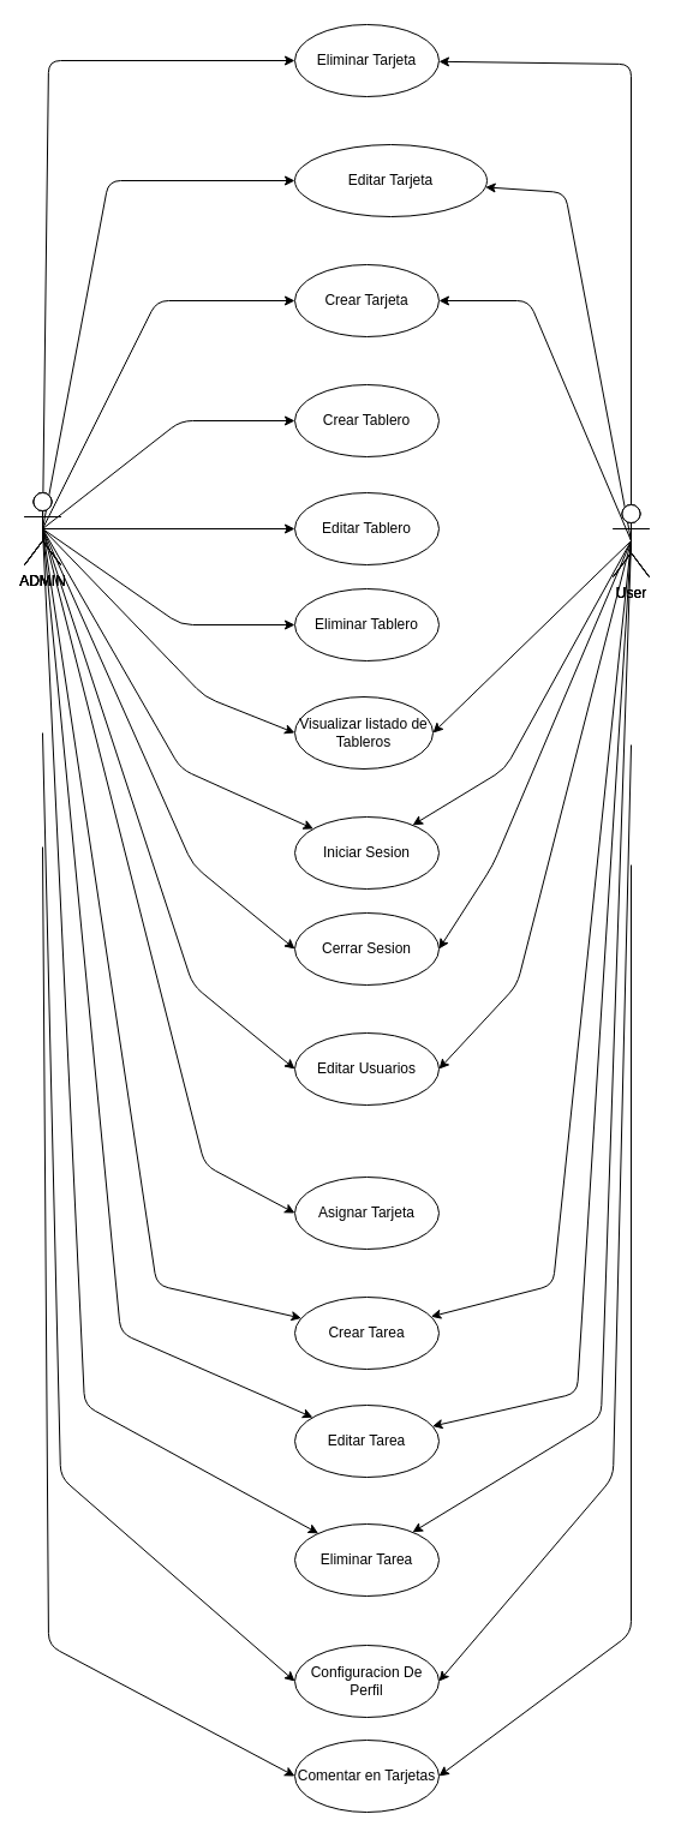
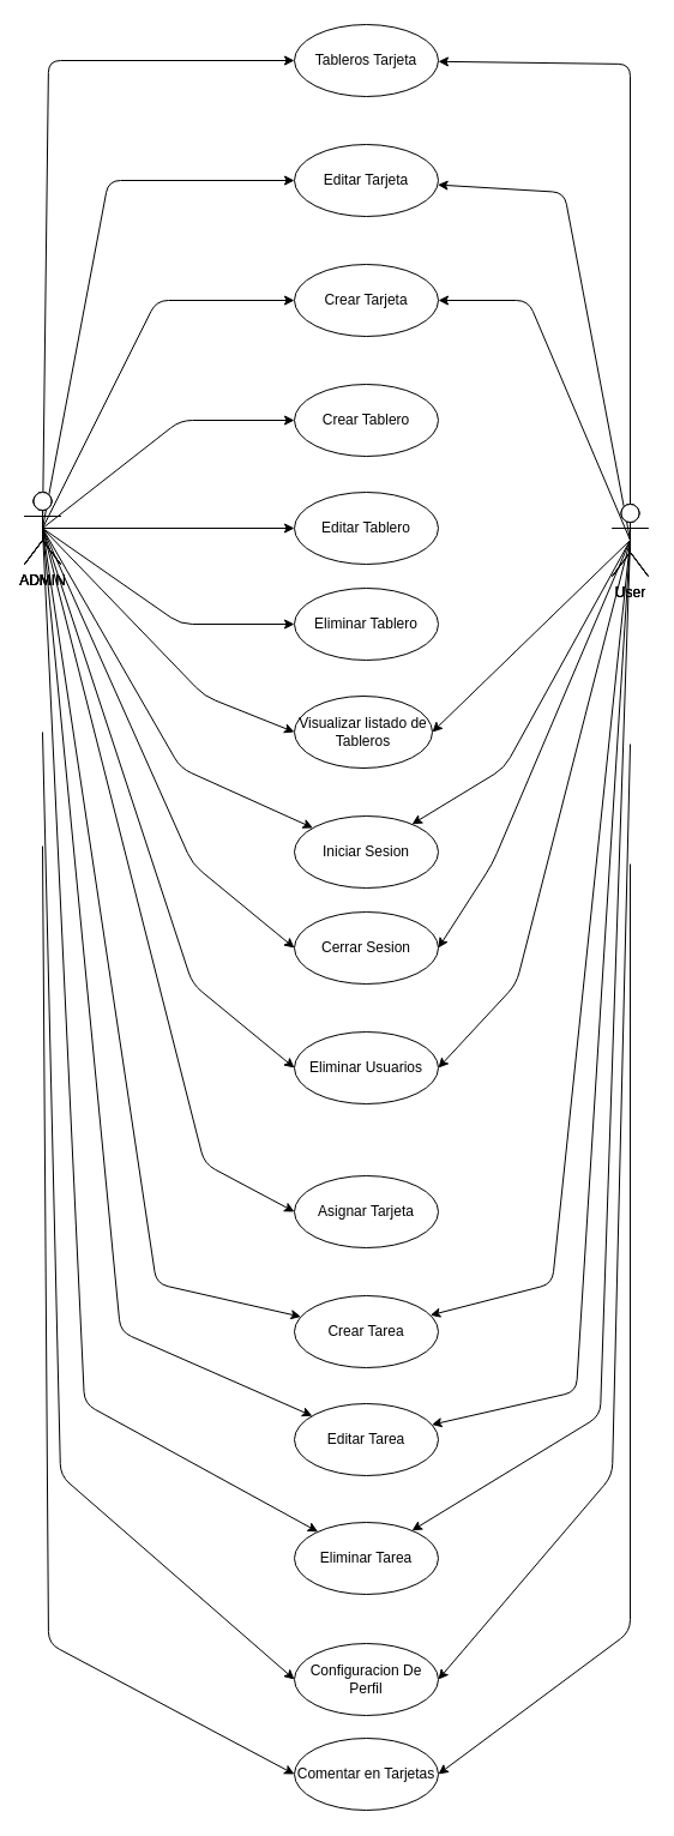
- <mxCell id="12" value="Eliminar Tarjeta" style="ellipse;whiteSpace=wrap;html=1;" vertex="1" parent="1"><mxGeometry x="245" y="20" width="120" height="60" as="geometry" /></mxCell>
+ <mxCell id="12" value="Tableros Tarjeta" style="ellipse;whiteSpace=wrap;html=1;" vertex="1" parent="1"><mxGeometry x="245" y="20" width="120" height="60" as="geometry" /></mxCell>
- <mxCell id="11" value="Editar Tarjeta" style="ellipse;whiteSpace=wrap;html=1;" vertex="1" parent="1"><mxGeometry x="245" y="120" width="160" height="60" as="geometry" /></mxCell>
+ <mxCell id="11" value="Editar Tarjeta" style="ellipse;whiteSpace=wrap;html=1;" vertex="1" parent="1"><mxGeometry x="245" width="120" height="60" as="geometry" y="120" /></mxCell>
- <mxCell id="35" value="Editar Usuarios" style="ellipse;whiteSpace=wrap;html=1;" vertex="1" parent="1"><mxGeometry x="245" y="860" width="120" height="60" as="geometry" /></mxCell>
+ <mxCell id="35" value="Eliminar Usuarios" style="ellipse;whiteSpace=wrap;html=1;" vertex="1" parent="1"><mxGeometry x="245" y="860" width="120" height="60" as="geometry" /></mxCell>
